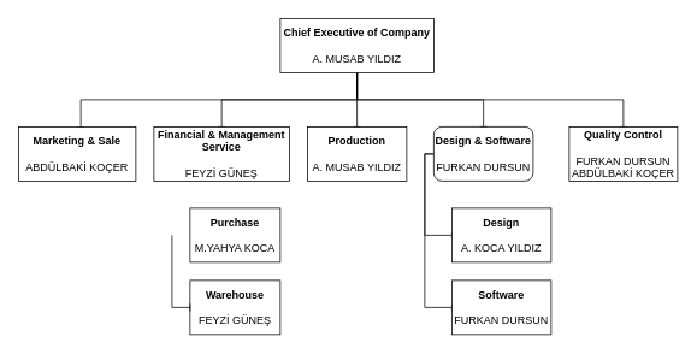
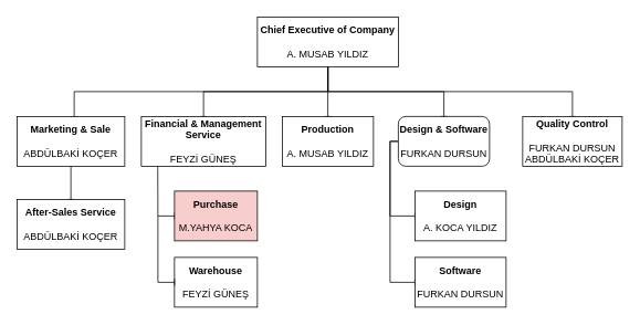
+ <mxCell id="8" style="edgeStyle=orthogonalEdgeStyle;rounded=0;orthogonalLoop=1;jettySize=auto;html=1;entryX=0.5;entryY=0;entryDx=0;entryDy=0;strokeColor=default;endArrow=baseDash;endFill=0;" edge="1" parent="1" source="9" target="19"><mxGeometry relative="1" as="geometry" /></mxCell>
+ <mxCell id="10" style="edgeStyle=orthogonalEdgeStyle;rounded=0;orthogonalLoop=1;jettySize=auto;html=1;exitX=0.132;exitY=1.003;exitDx=0;exitDy=0;strokeColor=default;endArrow=baseDash;endFill=0;entryX=0;entryY=0.5;entryDx=0;entryDy=0;exitPerimeter=0;" edge="1" parent="1" source="11" target="20"><mxGeometry relative="1" as="geometry"><mxPoint x="190" y="210" as="targetPoint" /><Array as="points"><mxPoint x="190" y="203" /><mxPoint x="190" y="260" /></Array></mxGeometry></mxCell>
- <mxCell id="20" value="&lt;b&gt;Purchase&lt;/b&gt;&lt;br&gt;&lt;br&gt;M.YAHYA KOCA" style="rounded=0;whiteSpace=wrap;html=1;" vertex="1" parent="1"><mxGeometry x="210" y="230" width="100" height="60" as="geometry" /></mxCell>
+ <mxCell id="20" value="&lt;b&gt;Purchase&lt;/b&gt;&lt;br&gt;&lt;br&gt;M.YAHYA KOCA" style="rounded=0;whiteSpace=wrap;html=1;fillColor=#f8cecc;" vertex="1" parent="1"><mxGeometry x="210" y="230" width="100" height="60" as="geometry" /></mxCell>
+ <mxCell id="19" value="&lt;b&gt;After-Sales Service&lt;/b&gt;&lt;br&gt;&lt;br&gt;ABDÜLBAKİ KOÇER" style="rounded=0;whiteSpace=wrap;html=1;" vertex="1" parent="1"><mxGeometry x="20" y="240" width="130" height="60" as="geometry" /></mxCell>
